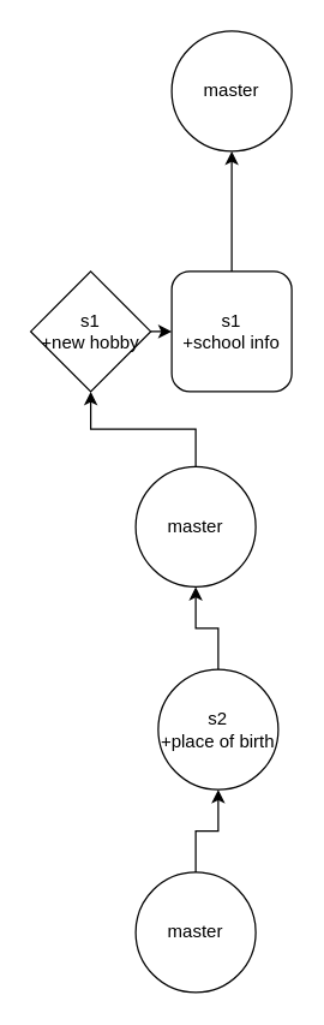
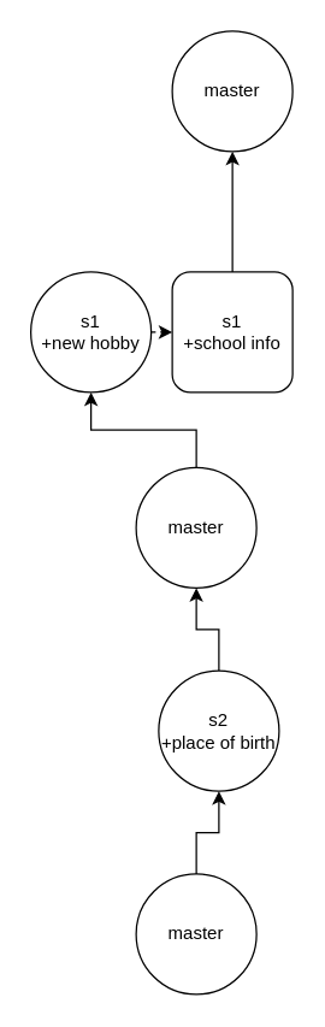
- <mxCell id="11" value="s1&lt;br style=&quot;border-color: var(--border-color);&quot;&gt;+new hobby" style="rhombus;whiteSpace=wrap;html=1;aspect=fixed;" vertex="1" parent="1"><mxGeometry x="20" y="180" width="80" height="80" as="geometry" /></mxCell>
+ <mxCell id="11" value="s1&lt;br style=&quot;border-color: var(--border-color);&quot;&gt;+new hobby" style="ellipse;whiteSpace=wrap;html=1;aspect=fixed;" vertex="1" parent="1"><mxGeometry x="20" y="180" width="80" height="80" as="geometry" /></mxCell>
- <mxCell id="10" style="edgeStyle=orthogonalEdgeStyle;rounded=0;orthogonalLoop=1;jettySize=auto;html=1;exitX=1;exitY=0.5;exitDx=0;exitDy=0;entryX=0;entryY=0.5;entryDx=0;entryDy=0;" edge="1" parent="1" source="11" target="3"><mxGeometry relative="1" as="geometry" /></mxCell>
+ <mxCell id="10" style="edgeStyle=orthogonalEdgeStyle;rounded=0;orthogonalLoop=1;jettySize=auto;html=1;exitX=1;exitY=0.5;exitDx=0;exitDy=0;entryX=0;entryY=0.5;entryDx=0;entryDy=0;dashed=1;" edge="1" parent="1" source="11" target="3"><mxGeometry relative="1" as="geometry" /></mxCell>
